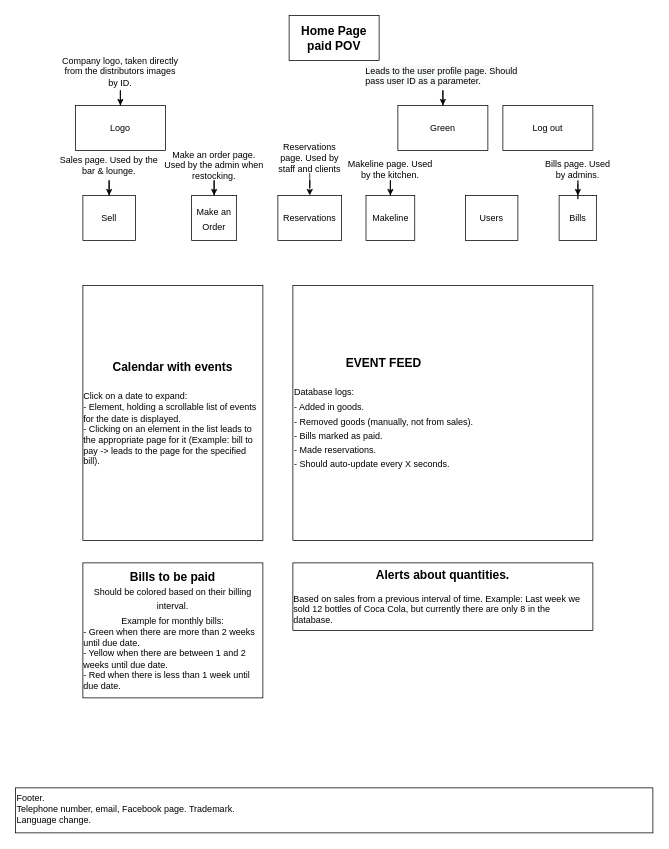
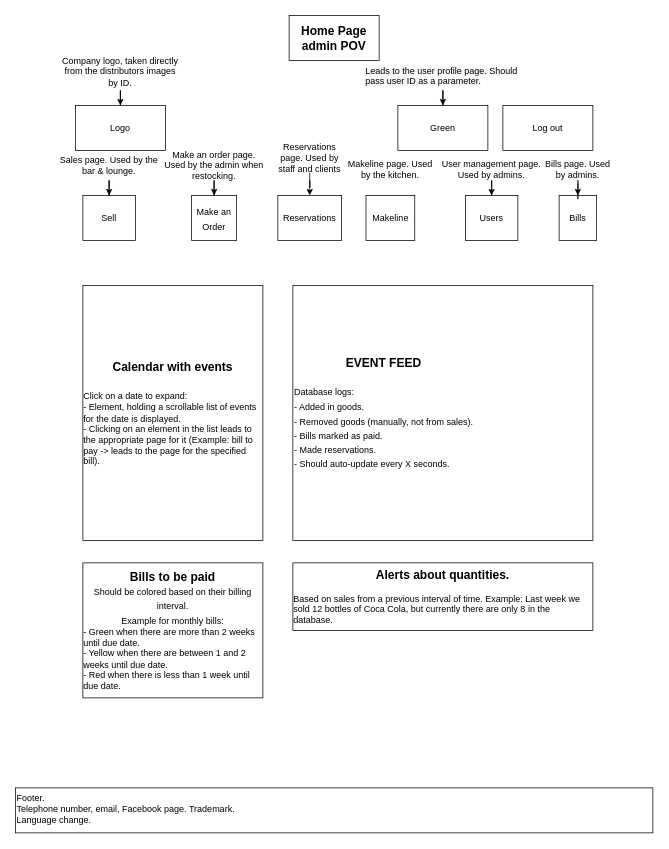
- <mxCell id="2" value="Home Page&lt;br&gt;paid POV" style="rounded=0;whiteSpace=wrap;html=1;fontStyle=1;fontSize=16;" parent="1" vertex="1"><mxGeometry x="385" y="20" width="120" height="60" as="geometry" /></mxCell>
+ <mxCell id="2" value="Home Page&lt;br&gt;admin POV" style="rounded=0;whiteSpace=wrap;html=1;fontStyle=1;fontSize=16;" parent="1" vertex="1"><mxGeometry x="385" y="20" width="120" height="60" as="geometry" /></mxCell>
+ <mxCell id="28" value="User management page. Used by admins." style="text;html=1;strokeColor=none;fillColor=none;align=center;verticalAlign=middle;whiteSpace=wrap;rounded=0;fontSize=12;" parent="1" vertex="1"><mxGeometry x="585" y="210" width="140" height="30" as="geometry" /></mxCell>
- <mxCell id="25" value="" style="edgeStyle=orthogonalEdgeStyle;rounded=0;orthogonalLoop=1;jettySize=auto;html=1;fontSize=12;" parent="1" source="26" target="13" edge="1"><mxGeometry relative="1" as="geometry" /></mxCell>
+ <mxCell id="27" value="" style="edgeStyle=orthogonalEdgeStyle;rounded=0;orthogonalLoop=1;jettySize=auto;html=1;fontSize=12;" parent="1" source="28" target="9" edge="1"><mxGeometry relative="1" as="geometry" /></mxCell>
